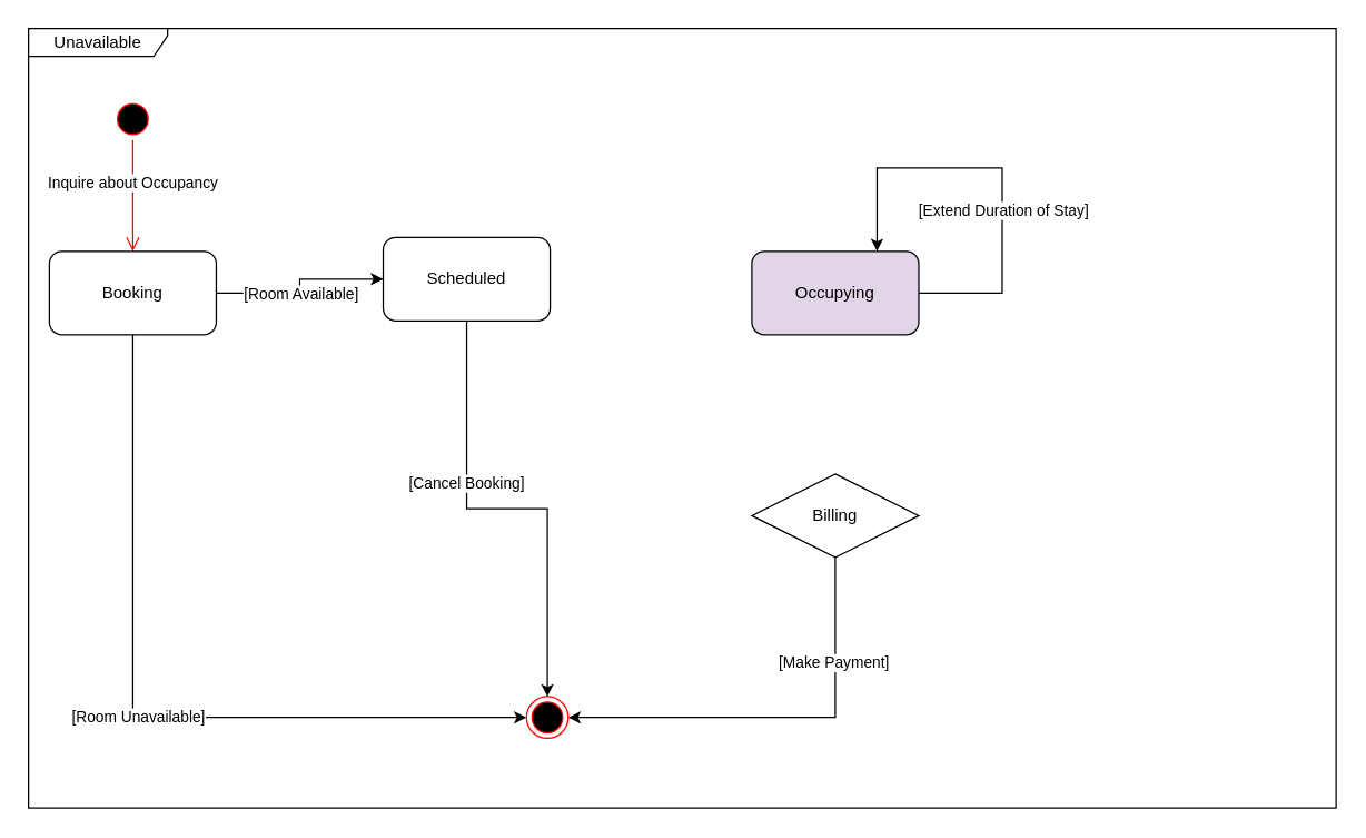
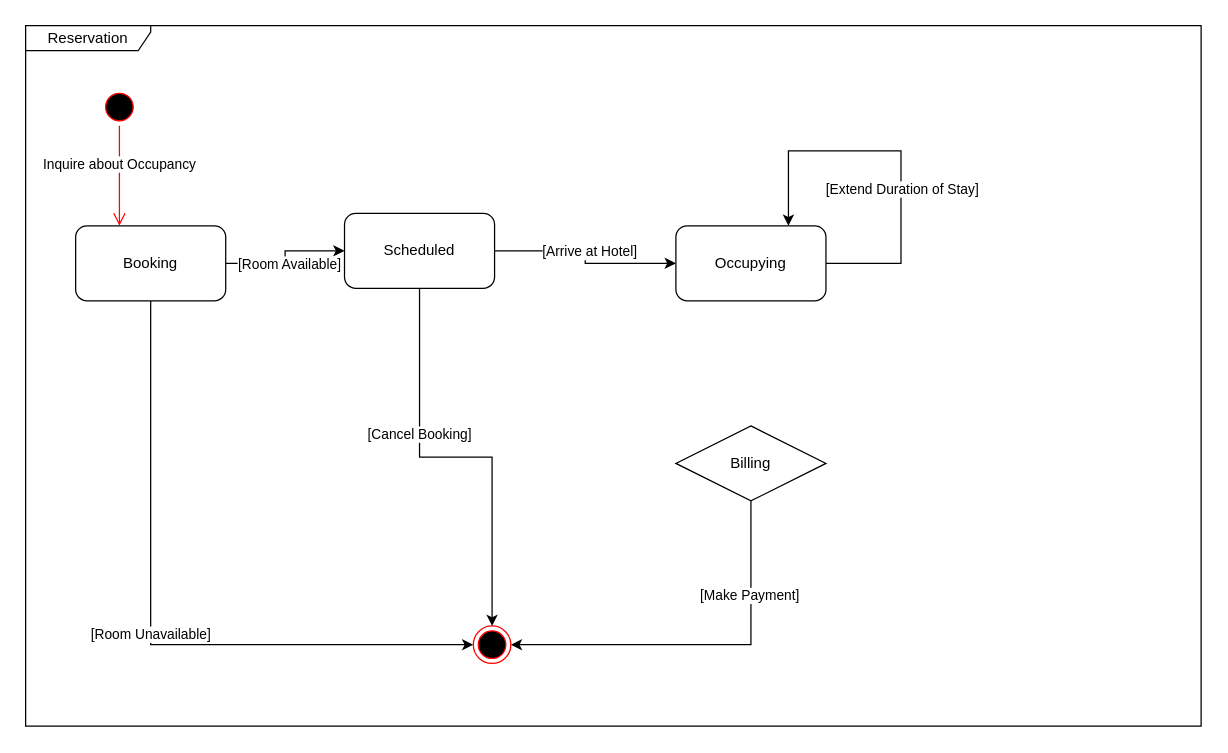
- <mxCell id="2" value="Unavailable" style="shape=umlFrame;whiteSpace=wrap;html=1;width=100;height=20;" vertex="1" parent="1"><mxGeometry x="20" y="20" width="940" height="560" as="geometry" /></mxCell>
+ <mxCell id="2" value="Reservation" style="shape=umlFrame;whiteSpace=wrap;html=1;width=100;height=20;" vertex="1" parent="1"><mxGeometry x="20" y="20" width="940" height="560" as="geometry" /></mxCell>
+ <mxCell id="12" style="edgeStyle=orthogonalEdgeStyle;rounded=0;orthogonalLoop=1;jettySize=auto;html=1;exitX=1;exitY=0.5;exitDx=0;exitDy=0;" edge="1" parent="1" source="14" target="17"><mxGeometry relative="1" as="geometry" /></mxCell>
+ <mxCell id="13" value="[Arrive at Hotel]" style="edgeLabel;html=1;align=center;verticalAlign=middle;resizable=0;points=[];" vertex="1" connectable="0" parent="12"><mxGeometry x="-0.359" y="-1" relative="1" as="geometry"><mxPoint x="25" y="-1" as="offset" /></mxGeometry></mxCell>
- <mxCell id="8" value="Booking" style="rounded=1;whiteSpace=wrap;html=1;" vertex="1" parent="1"><mxGeometry x="35" y="180" width="120" height="60" as="geometry" /></mxCell>
+ <mxCell id="8" value="Booking" style="rounded=1;whiteSpace=wrap;html=1;" vertex="1" parent="1"><mxGeometry x="60" y="180" width="120" height="60" as="geometry" /></mxCell>
- <mxCell id="17" value="Occupying" style="whiteSpace=wrap;html=1;rounded=1;fillColor=#e1d5e7;" vertex="1" parent="1"><mxGeometry x="540" y="180" width="120" height="60" as="geometry" /></mxCell>
+ <mxCell id="17" value="Occupying" style="whiteSpace=wrap;html=1;rounded=1;" vertex="1" parent="1"><mxGeometry x="540" y="180" width="120" height="60" as="geometry" /></mxCell>
